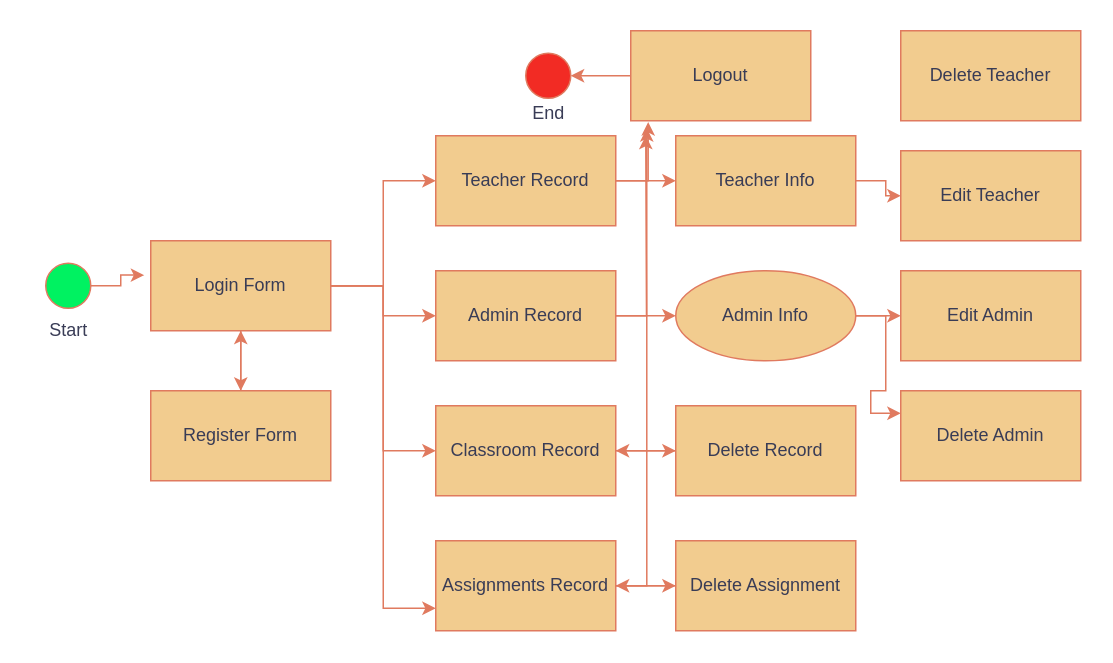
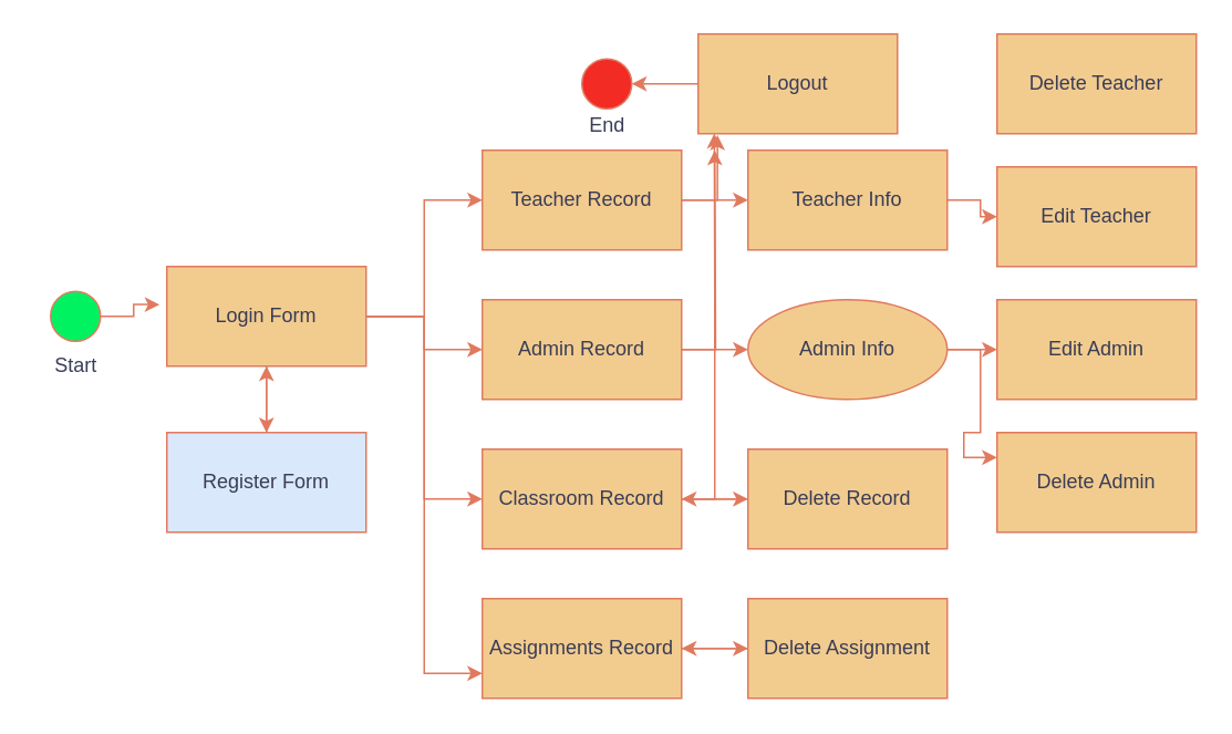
+ <mxCell id="21" style="edgeStyle=orthogonalEdgeStyle;rounded=0;orthogonalLoop=1;jettySize=auto;html=1;strokeColor=#E07A5F;fontColor=#393C56;fillColor=#F2CC8F;entryX=0.081;entryY=0.998;entryDx=0;entryDy=0;entryPerimeter=0;" parent="1" source="23" target="25" edge="1"><mxGeometry relative="1" as="geometry" /></mxCell>
- <mxCell id="3" value="Register Form" style="rounded=0;whiteSpace=wrap;html=1;labelBackgroundColor=none;fillColor=#F2CC8F;strokeColor=#E07A5F;fontColor=#393C56;" parent="1" vertex="1"><mxGeometry x="100" y="260" width="120" height="60" as="geometry" /></mxCell>
+ <mxCell id="3" value="Register Form" style="rounded=0;whiteSpace=wrap;html=1;labelBackgroundColor=none;fillColor=#dae8fc;strokeColor=#E07A5F;fontColor=#393C56;" parent="1" vertex="1"><mxGeometry x="100" y="260" width="120" height="60" as="geometry" /></mxCell>
- <mxCell id="13" style="edgeStyle=orthogonalEdgeStyle;rounded=0;orthogonalLoop=1;jettySize=auto;html=1;strokeColor=#E07A5F;fontColor=#393C56;fillColor=#F2CC8F;entryX=0.089;entryY=1.082;entryDx=0;entryDy=0;entryPerimeter=0;" parent="1" source="15" target="25" edge="1"><mxGeometry relative="1" as="geometry" /></mxCell>
